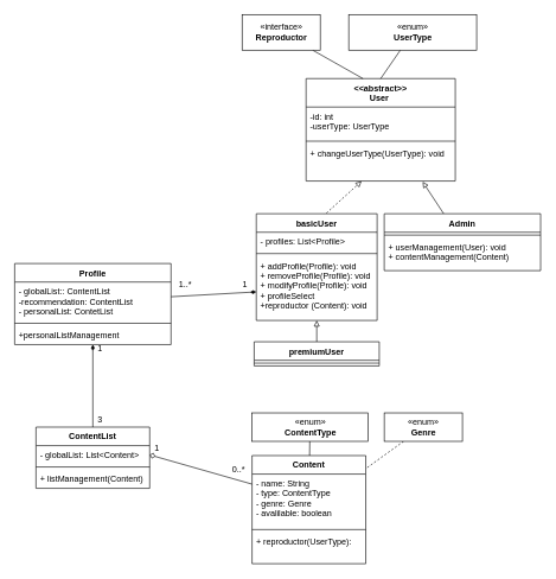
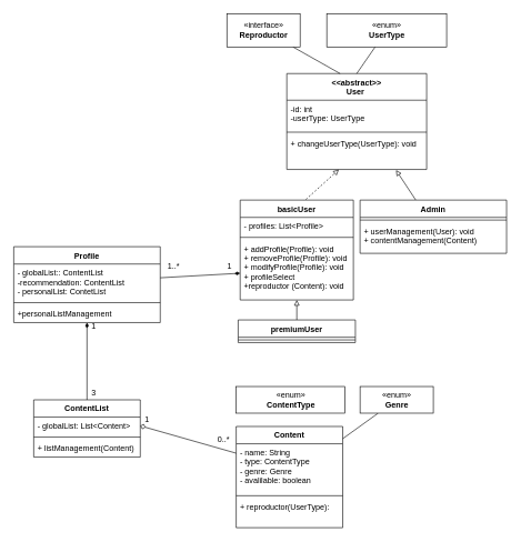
- <mxCell id="40" style="edgeStyle=none;rounded=0;orthogonalLoop=1;jettySize=auto;html=1;startArrow=none;startFill=0;endArrow=none;endFill=0;" edge="1" parent="1" source="41" target="16"><mxGeometry relative="1" as="geometry" /></mxCell>
- <mxCell id="44" style="edgeStyle=none;rounded=0;orthogonalLoop=1;jettySize=auto;html=1;startArrow=none;startFill=0;endArrow=none;endFill=0;dashed=1;" edge="1" parent="1" source="45" target="16"><mxGeometry relative="1" as="geometry" /></mxCell>
+ <mxCell id="44" style="edgeStyle=none;rounded=0;orthogonalLoop=1;jettySize=auto;html=1;startArrow=none;startFill=0;endArrow=none;endFill=0;" edge="1" parent="1" source="45" target="16"><mxGeometry relative="1" as="geometry" /></mxCell>
